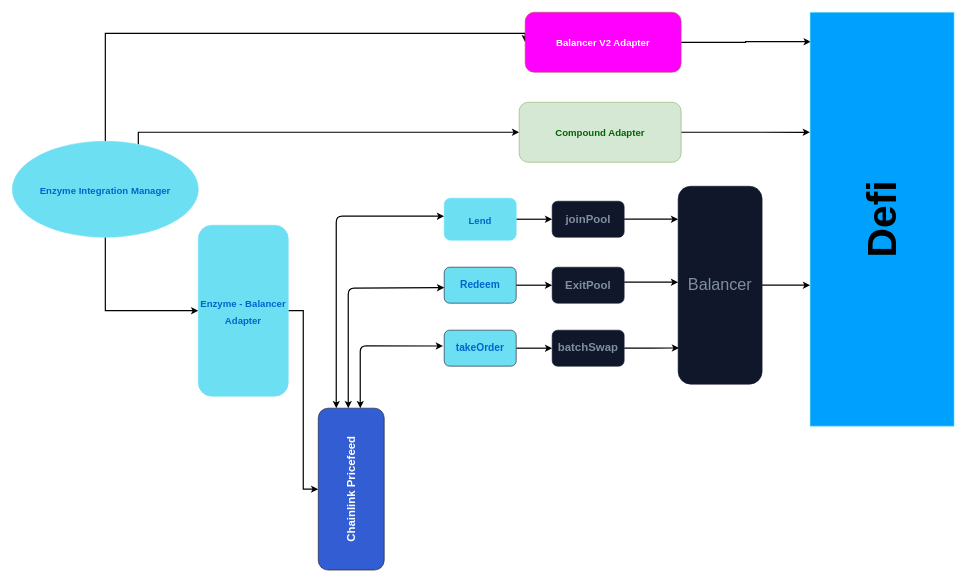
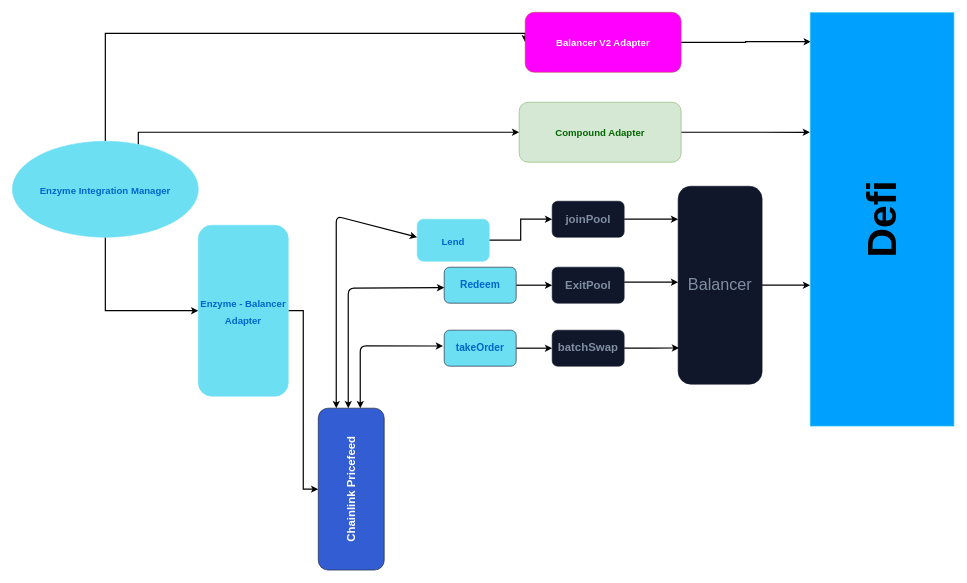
- <mxCell id="16" value="&lt;h1&gt;&lt;font color=&quot;#0066cc&quot;&gt;&lt;span style=&quot;font-size: 16px&quot;&gt;Lend&lt;/span&gt;&lt;/font&gt;&lt;/h1&gt;" style="rounded=1;whiteSpace=wrap;html=1;fillColor=#6DDFF3;strokeColor=#6DDFF3;" vertex="1" parent="1"><mxGeometry x="740" y="330" width="120" height="70" as="geometry" /></mxCell>
+ <mxCell id="16" value="&lt;h1&gt;&lt;font color=&quot;#0066cc&quot;&gt;&lt;span style=&quot;font-size: 16px&quot;&gt;Lend&lt;/span&gt;&lt;/font&gt;&lt;/h1&gt;" style="rounded=1;whiteSpace=wrap;html=1;fillColor=#6DDFF3;strokeColor=#6DDFF3;" vertex="1" parent="1"><mxGeometry x="695" y="365" width="120" height="70" as="geometry" /></mxCell>
